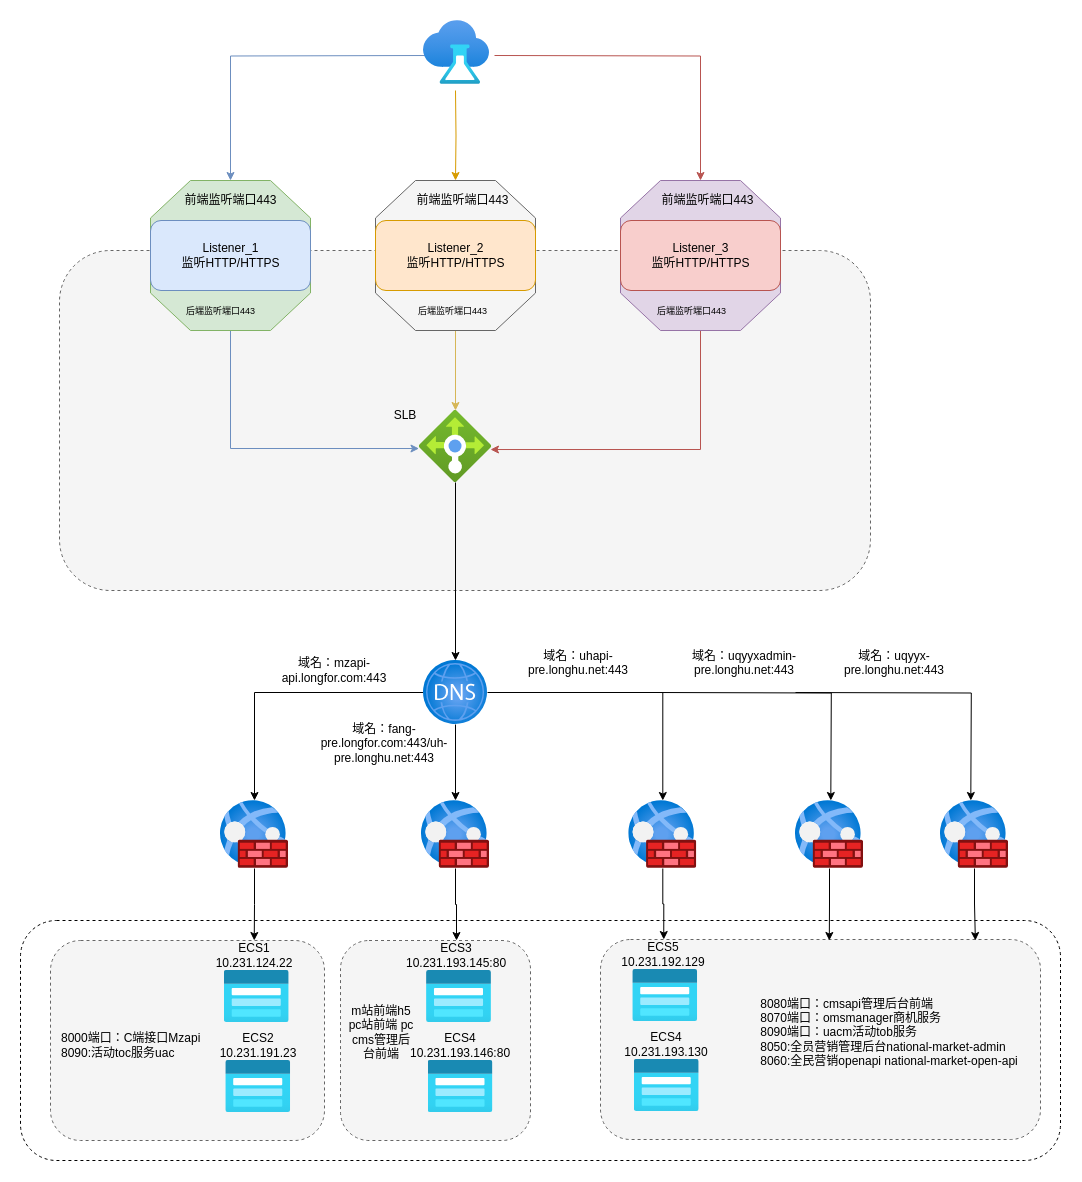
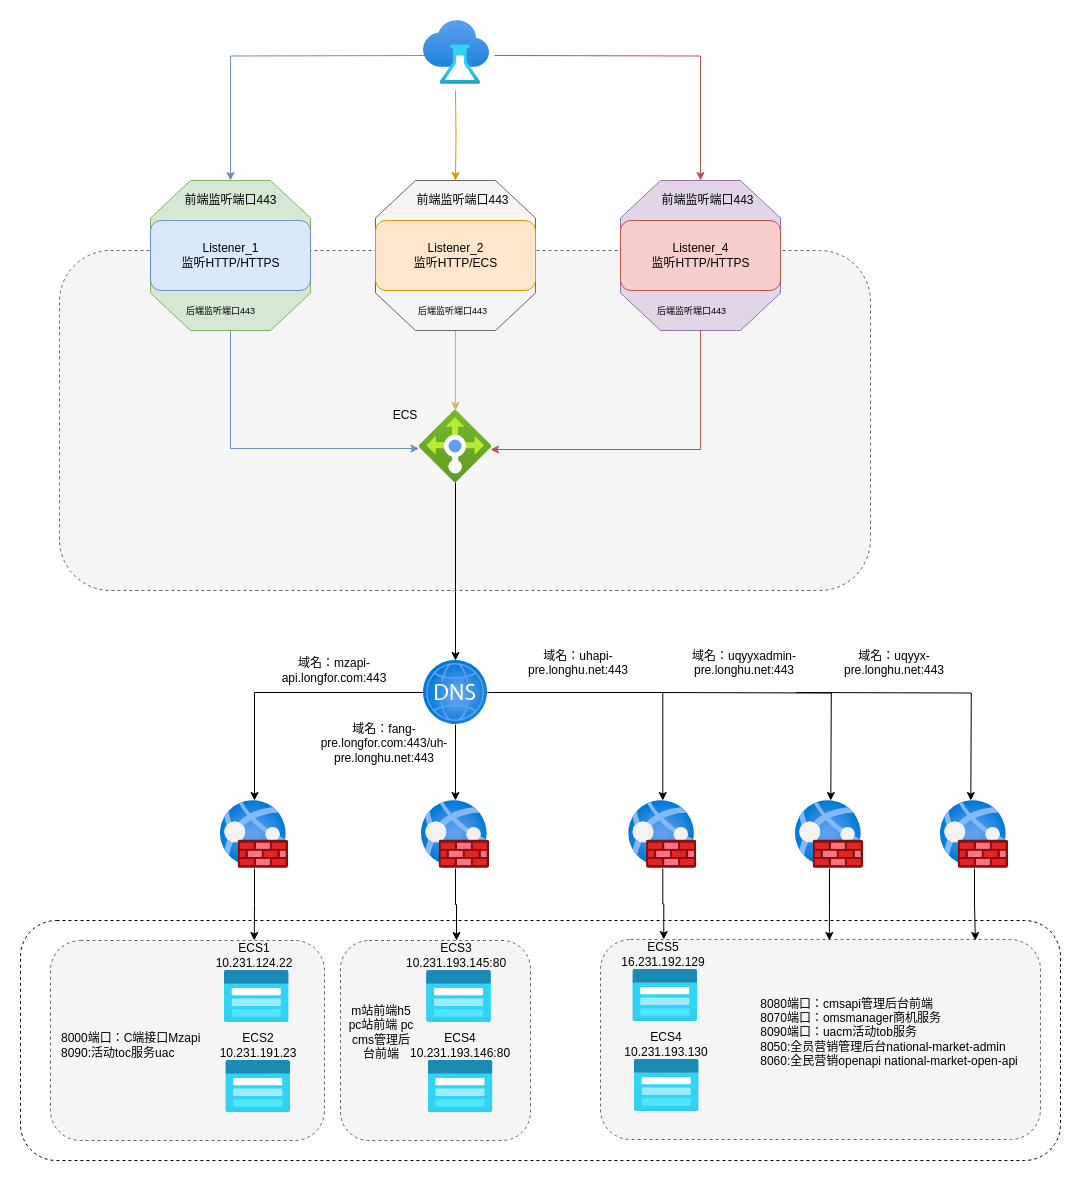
- <mxCell id="17" value="Listener_2&lt;br&gt;监听HTTP/HTTPS" style="text;html=1;strokeColor=none;fillColor=none;align=center;verticalAlign=middle;whiteSpace=wrap;rounded=0;" vertex="1" parent="1"><mxGeometry x="402.5" y="230" width="105" height="50" as="geometry" /></mxCell>
+ <mxCell id="17" value="Listener_2&lt;br&gt;监听HTTP/ECS" style="text;html=1;strokeColor=none;fillColor=none;align=center;verticalAlign=middle;whiteSpace=wrap;rounded=0;" vertex="1" parent="1"><mxGeometry x="402.5" y="230" width="105" height="50" as="geometry" /></mxCell>
- <mxCell id="29" value="Listener_3&lt;br&gt;监听HTTP/HTTPS" style="text;html=1;strokeColor=none;fillColor=none;align=center;verticalAlign=middle;whiteSpace=wrap;rounded=0;" vertex="1" parent="1"><mxGeometry x="647.5" y="230" width="105" height="50" as="geometry" /></mxCell>
+ <mxCell id="29" value="Listener_4&lt;br&gt;监听HTTP/HTTPS" style="text;html=1;strokeColor=none;fillColor=none;align=center;verticalAlign=middle;whiteSpace=wrap;rounded=0;" vertex="1" parent="1"><mxGeometry x="647.5" y="230" width="105" height="50" as="geometry" /></mxCell>
- <mxCell id="32" value="SLB" style="text;html=1;strokeColor=none;fillColor=none;align=center;verticalAlign=middle;whiteSpace=wrap;rounded=0;dashed=1;" vertex="1" parent="1"><mxGeometry x="370" y="400" width="70" height="30" as="geometry" /></mxCell>
+ <mxCell id="32" value="ECS" style="text;html=1;strokeColor=none;fillColor=none;align=center;verticalAlign=middle;whiteSpace=wrap;rounded=0;dashed=1;" vertex="1" parent="1"><mxGeometry x="370" y="400" width="70" height="30" as="geometry" /></mxCell>
- <mxCell id="53" value="ECS5&lt;br&gt;10.231.192.129" style="text;html=1;strokeColor=none;fillColor=none;align=center;verticalAlign=middle;whiteSpace=wrap;rounded=0;dashed=1;" vertex="1" parent="1"><mxGeometry x="628.25" y="939" width="70" height="30" as="geometry" /></mxCell>
+ <mxCell id="53" value="ECS5&lt;br&gt;16.231.192.129" style="text;html=1;strokeColor=none;fillColor=none;align=center;verticalAlign=middle;whiteSpace=wrap;rounded=0;dashed=1;" vertex="1" parent="1"><mxGeometry x="628.25" y="939" width="70" height="30" as="geometry" /></mxCell>
